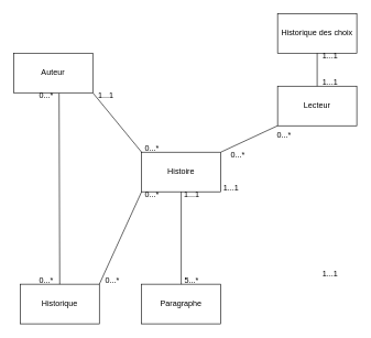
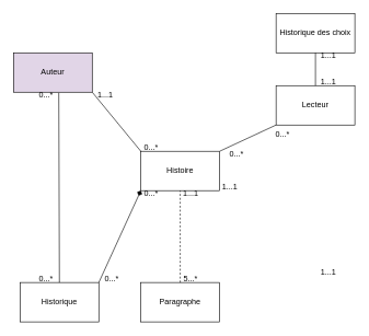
- <mxCell id="2" value="Auteur" style="rounded=0;whiteSpace=wrap;html=1;" vertex="1" parent="1"><mxGeometry x="20" y="80" width="120" height="60" as="geometry" /></mxCell>
+ <mxCell id="2" value="Auteur" style="rounded=0;whiteSpace=wrap;html=1;fillColor=#e1d5e7;" vertex="1" parent="1"><mxGeometry x="20" y="80" width="120" height="60" as="geometry" /></mxCell>
- <mxCell id="9" value="" style="endArrow=none;html=1;rounded=0;exitX=1;exitY=0;exitDx=0;exitDy=0;entryX=0;entryY=1;entryDx=0;entryDy=0;" edge="1" parent="1" source="5" target="3"><mxGeometry width="50" height="50" relative="1" as="geometry"><mxPoint x="250" y="320" as="sourcePoint" /><mxPoint x="280" y="290" as="targetPoint" /></mxGeometry></mxCell>
+ <mxCell id="9" value="" style="endArrow=diamond;html=1;rounded=0;exitX=1;exitY=0;exitDx=0;exitDy=0;entryX=0;entryY=1;entryDx=0;entryDy=0;" edge="1" parent="1" source="5" target="3"><mxGeometry width="50" height="50" relative="1" as="geometry"><mxPoint x="250" y="320" as="sourcePoint" /><mxPoint x="280" y="290" as="targetPoint" /></mxGeometry></mxCell>
- <mxCell id="8" value="" style="endArrow=none;html=1;rounded=0;exitX=0.5;exitY=0;exitDx=0;exitDy=0;entryX=0.5;entryY=1;entryDx=0;entryDy=0;" edge="1" parent="1" source="4" target="3"><mxGeometry width="50" height="50" relative="1" as="geometry"><mxPoint x="250" y="320" as="sourcePoint" /><mxPoint x="300" y="270" as="targetPoint" /></mxGeometry></mxCell>
+ <mxCell id="8" value="" style="endArrow=none;html=1;rounded=0;exitX=0.5;exitY=0;exitDx=0;exitDy=0;entryX=0.5;entryY=1;entryDx=0;entryDy=0;dashed=1;" edge="1" parent="1" source="4" target="3"><mxGeometry width="50" height="50" relative="1" as="geometry"><mxPoint x="250" y="320" as="sourcePoint" /><mxPoint x="300" y="270" as="targetPoint" /></mxGeometry></mxCell>
